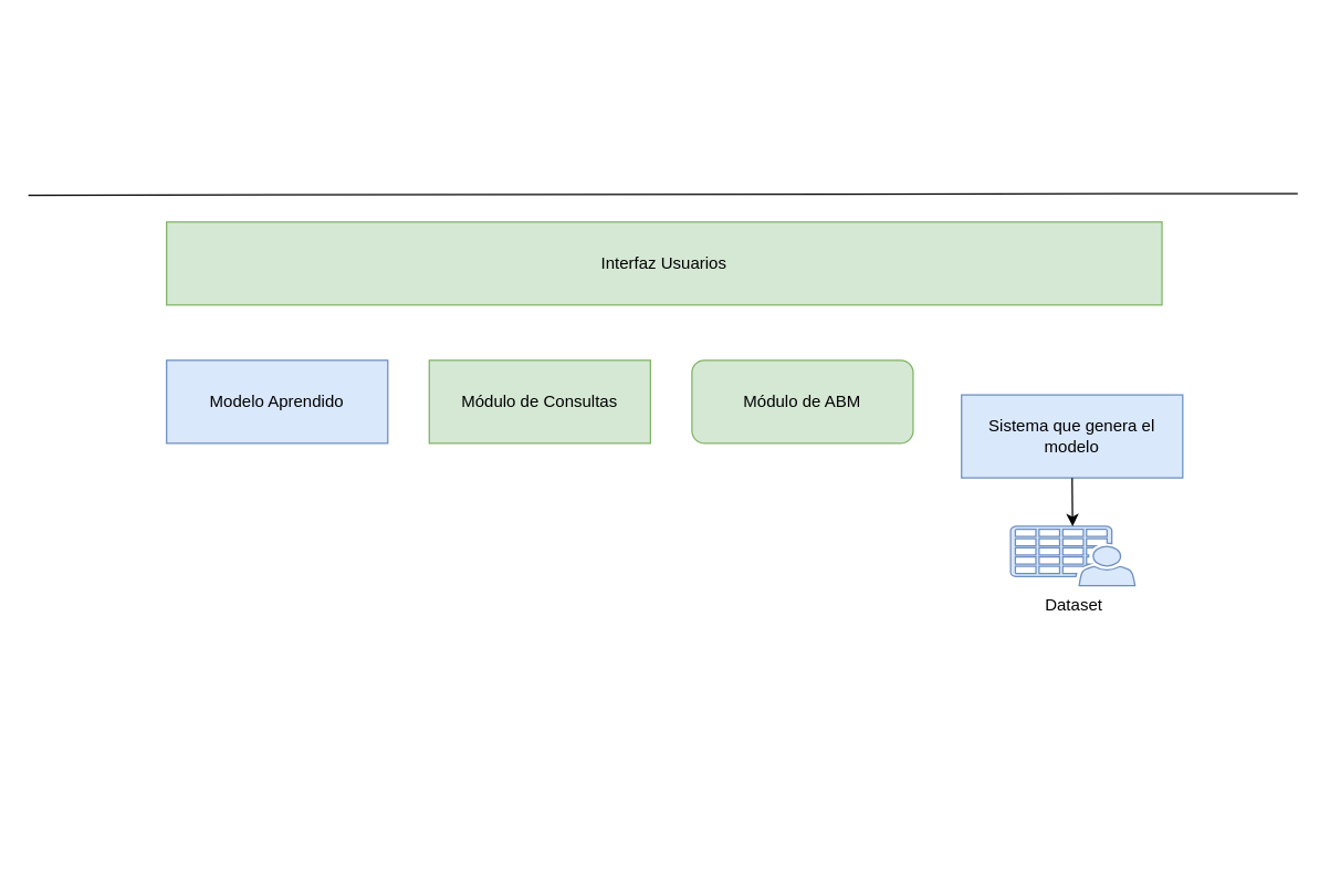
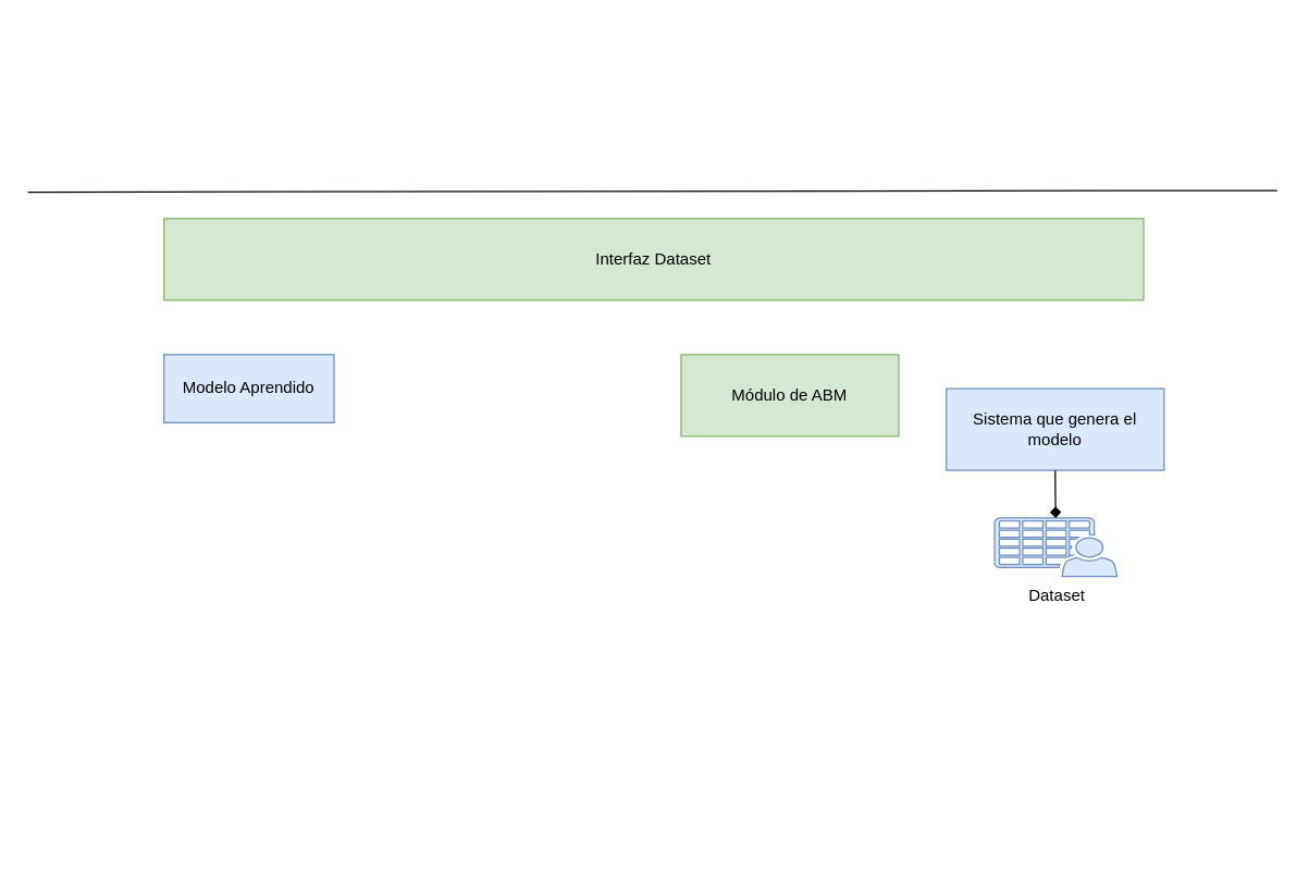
- <mxCell id="5" value="Interfaz Usuarios" style="rounded=0;whiteSpace=wrap;html=1;fillColor=#d5e8d4;strokeColor=#82b366;" parent="1" vertex="1"><mxGeometry x="120" y="160" width="720" height="60" as="geometry" /></mxCell>
+ <mxCell id="5" value="Interfaz Dataset" style="rounded=0;whiteSpace=wrap;html=1;fillColor=#d5e8d4;strokeColor=#82b366;" parent="1" vertex="1"><mxGeometry x="120" y="160" width="720" height="60" as="geometry" /></mxCell>
- <mxCell id="6" value="Modelo Aprendido" style="rounded=0;whiteSpace=wrap;html=1;fillColor=#dae8fc;strokeColor=#6c8ebf;" parent="1" vertex="1"><mxGeometry x="120" y="260" width="160" height="60" as="geometry" /></mxCell>
+ <mxCell id="6" value="Modelo Aprendido" style="rounded=0;whiteSpace=wrap;html=1;fillColor=#dae8fc;strokeColor=#6c8ebf;" parent="1" vertex="1"><mxGeometry x="120" y="260" width="125" height="50" as="geometry" /></mxCell>
- <mxCell id="7" value="Módulo de Consultas" style="rounded=0;whiteSpace=wrap;html=1;fillColor=#d5e8d4;strokeColor=#82b366;" parent="1" vertex="1"><mxGeometry x="310" y="260" width="160" height="60" as="geometry" /></mxCell>
- <mxCell id="8" value="Módulo de ABM" style="whiteSpace=wrap;html=1;fillColor=#d5e8d4;strokeColor=#82b366;rounded=1;" parent="1" vertex="1"><mxGeometry x="500" y="260" width="160" height="60" as="geometry" /></mxCell>
+ <mxCell id="8" value="Módulo de ABM" style="rounded=0;whiteSpace=wrap;html=1;fillColor=#d5e8d4;strokeColor=#82b366;" parent="1" vertex="1"><mxGeometry x="500" y="260" width="160" height="60" as="geometry" /></mxCell>
- <mxCell id="11" value="" style="endArrow=classic;html=1;rounded=0;exitX=0.5;exitY=1;exitDx=0;exitDy=0;" parent="1" source="9" target="10" edge="1"><mxGeometry width="50" height="50" relative="1" as="geometry"><mxPoint x="410" y="340" as="sourcePoint" /><mxPoint x="500" y="400" as="targetPoint" /></mxGeometry></mxCell>
+ <mxCell id="11" value="" style="endArrow=diamond;html=1;rounded=0;exitX=0.5;exitY=1;exitDx=0;exitDy=0;" parent="1" source="9" target="10" edge="1"><mxGeometry width="50" height="50" relative="1" as="geometry"><mxPoint x="410" y="340" as="sourcePoint" /><mxPoint x="500" y="400" as="targetPoint" /></mxGeometry></mxCell>
